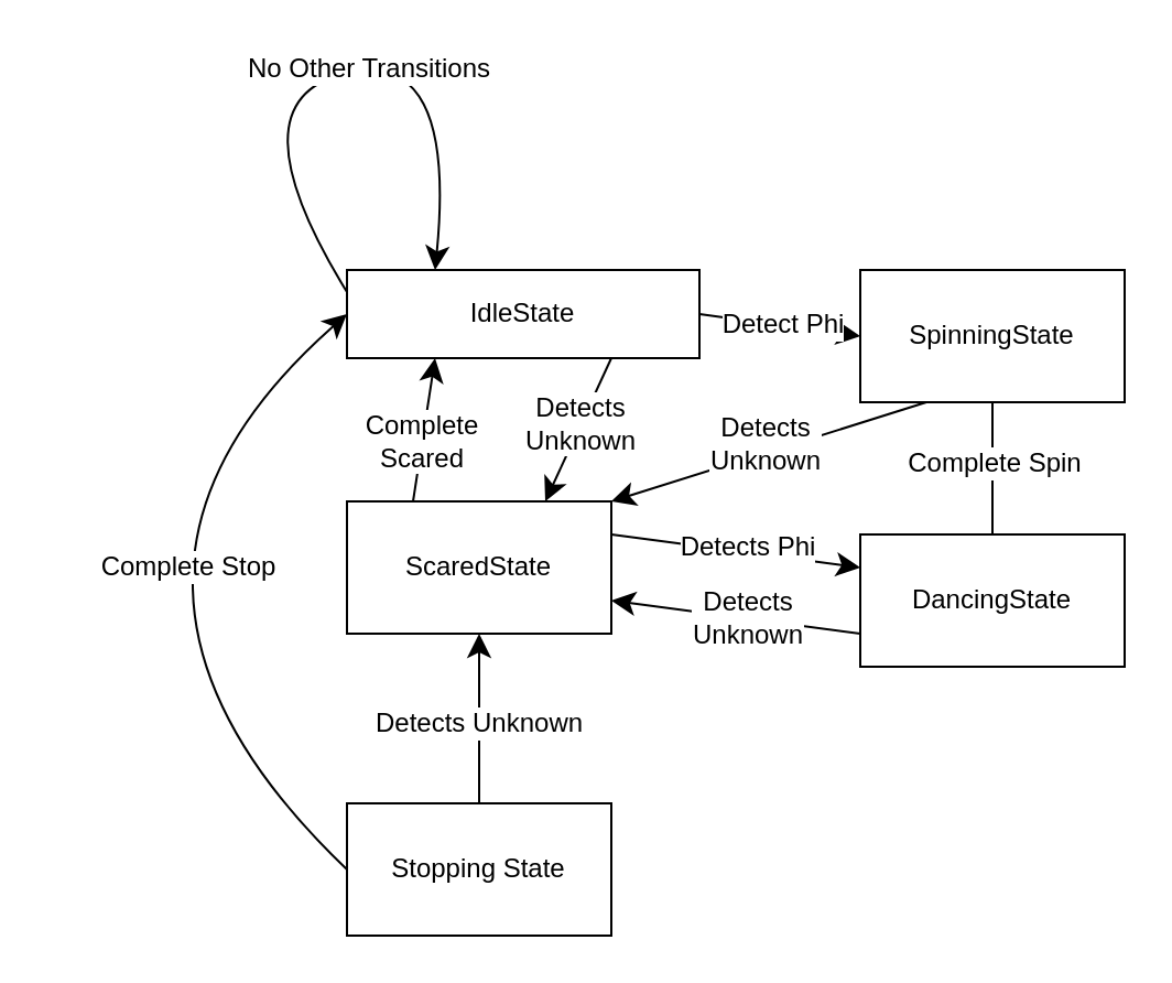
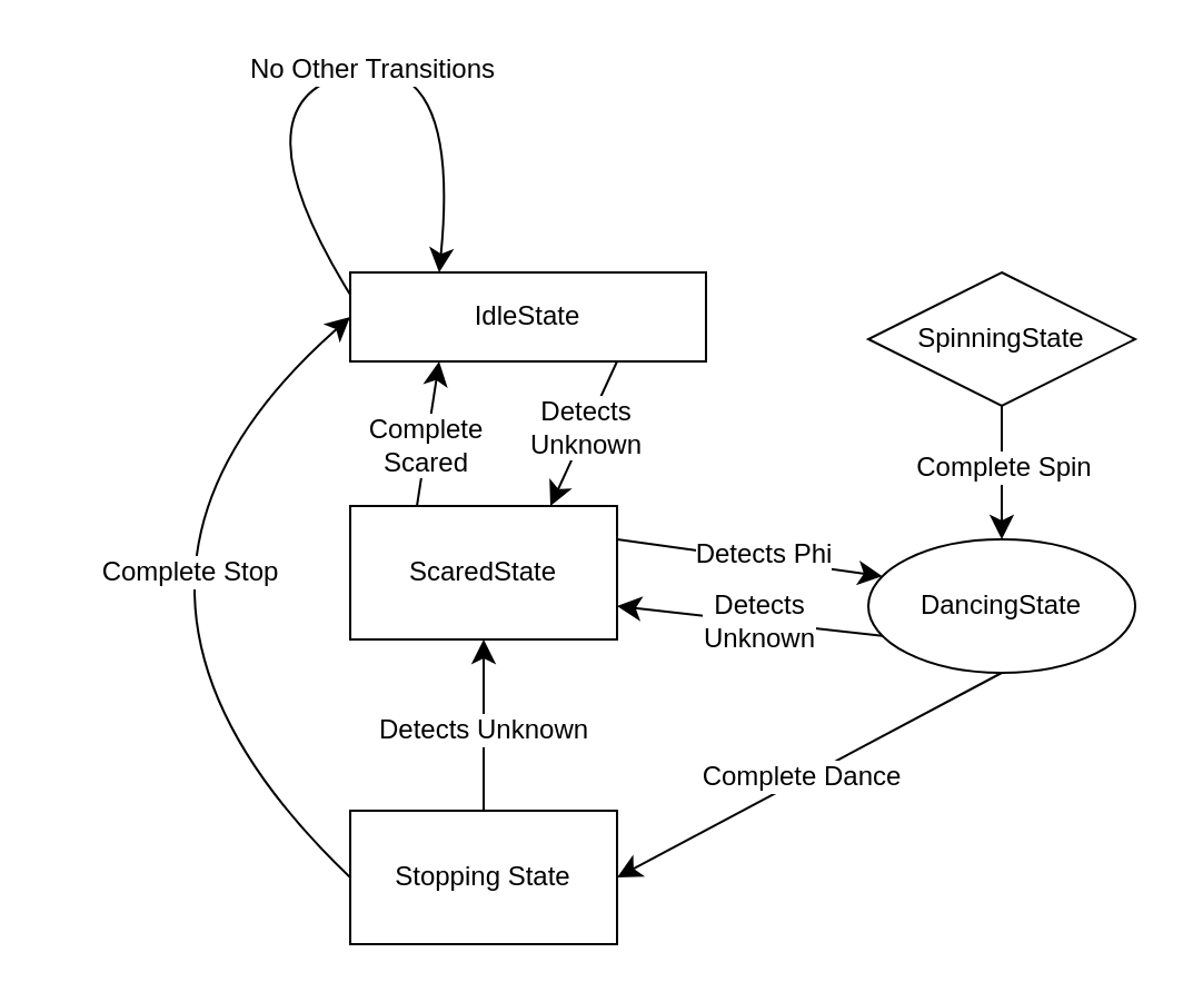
- <mxCell id="4" style="edgeStyle=none;curved=1;rounded=0;orthogonalLoop=1;jettySize=auto;html=1;exitX=1;exitY=0.5;exitDx=0;exitDy=0;entryX=0;entryY=0.5;entryDx=0;entryDy=0;fontSize=12;startSize=8;endSize=8;" parent="1" source="8" target="13" edge="1"><mxGeometry relative="1" as="geometry" /></mxCell>
- <mxCell id="5" value="Detect Phi" style="edgeLabel;html=1;align=center;verticalAlign=middle;resizable=0;points=[];fontSize=12;" parent="4" vertex="1" connectable="0"><mxGeometry x="0.03" y="1" relative="1" as="geometry"><mxPoint as="offset" /></mxGeometry></mxCell>
- <mxCell id="13" value="SpinningState" style="rounded=0;whiteSpace=wrap;html=1;" parent="1" vertex="1"><mxGeometry x="390" y="122" width="120" height="60" as="geometry" /></mxCell>
+ <mxCell id="13" value="SpinningState" style="rhombus;whiteSpace=wrap;html=1;" parent="1" vertex="1"><mxGeometry x="390" y="122" width="120" height="60" as="geometry" /></mxCell>
- <mxCell id="11" style="edgeStyle=none;curved=1;rounded=0;orthogonalLoop=1;jettySize=auto;html=1;exitX=0.25;exitY=1;exitDx=0;exitDy=0;entryX=1;entryY=0;entryDx=0;entryDy=0;fontSize=12;startSize=8;endSize=8;" parent="1" source="13" target="18" edge="1"><mxGeometry relative="1" as="geometry" /></mxCell>
- <mxCell id="12" value="&lt;div&gt;Detects&lt;/div&gt;&lt;div&gt;Unknown&lt;/div&gt;" style="edgeLabel;html=1;align=center;verticalAlign=middle;resizable=0;points=[];fontSize=12;" parent="11" vertex="1" connectable="0"><mxGeometry x="0.013" y="-4" relative="1" as="geometry"><mxPoint as="offset" /></mxGeometry></mxCell>
- <mxCell id="9" style="edgeStyle=none;curved=1;rounded=0;orthogonalLoop=1;jettySize=auto;html=1;exitX=0.5;exitY=1;exitDx=0;exitDy=0;entryX=0.5;entryY=0;entryDx=0;entryDy=0;fontSize=12;startSize=8;endSize=8;endArrow=none;" parent="1" source="13" target="23" edge="1"><mxGeometry relative="1" as="geometry" /></mxCell>
+ <mxCell id="9" style="edgeStyle=none;curved=1;rounded=0;orthogonalLoop=1;jettySize=auto;html=1;exitX=0.5;exitY=1;exitDx=0;exitDy=0;entryX=0.5;entryY=0;entryDx=0;entryDy=0;fontSize=12;startSize=8;endSize=8;" parent="1" source="13" target="23" edge="1"><mxGeometry relative="1" as="geometry" /></mxCell>
- <mxCell id="23" value="DancingState" style="rounded=0;whiteSpace=wrap;html=1;" parent="1" vertex="1"><mxGeometry x="390" y="242" width="120" height="60" as="geometry" /></mxCell>
+ <mxCell id="23" value="DancingState" style="ellipse;whiteSpace=wrap;html=1;" parent="1" vertex="1"><mxGeometry x="390" y="242" width="120" height="60" as="geometry" /></mxCell>
+ <mxCell id="21" style="edgeStyle=none;curved=1;rounded=0;orthogonalLoop=1;jettySize=auto;html=1;exitX=0.5;exitY=1;exitDx=0;exitDy=0;entryX=1;entryY=0.5;entryDx=0;entryDy=0;fontSize=12;startSize=8;endSize=8;" parent="1" source="23" target="28" edge="1"><mxGeometry relative="1" as="geometry" /></mxCell>
+ <mxCell id="22" value="Complete Dance" style="edgeLabel;html=1;align=center;verticalAlign=middle;resizable=0;points=[];fontSize=12;" parent="21" vertex="1" connectable="0"><mxGeometry x="0.043" y="-2" relative="1" as="geometry"><mxPoint as="offset" /></mxGeometry></mxCell>
